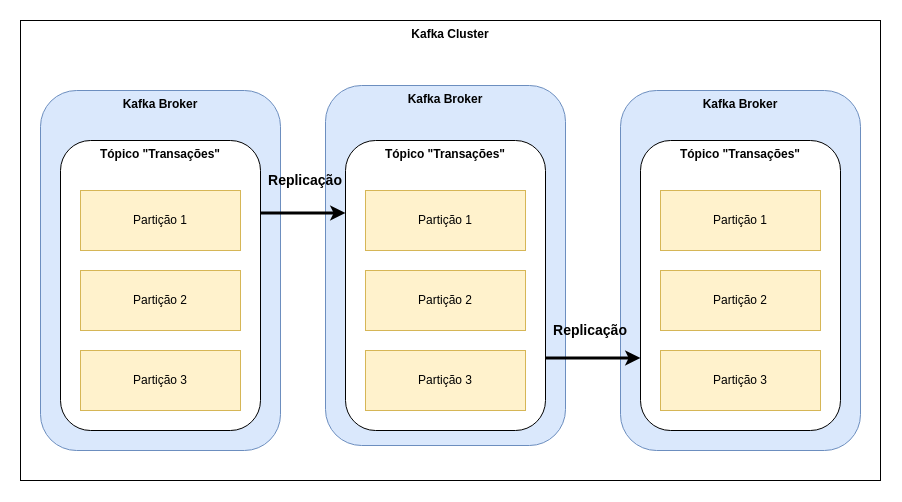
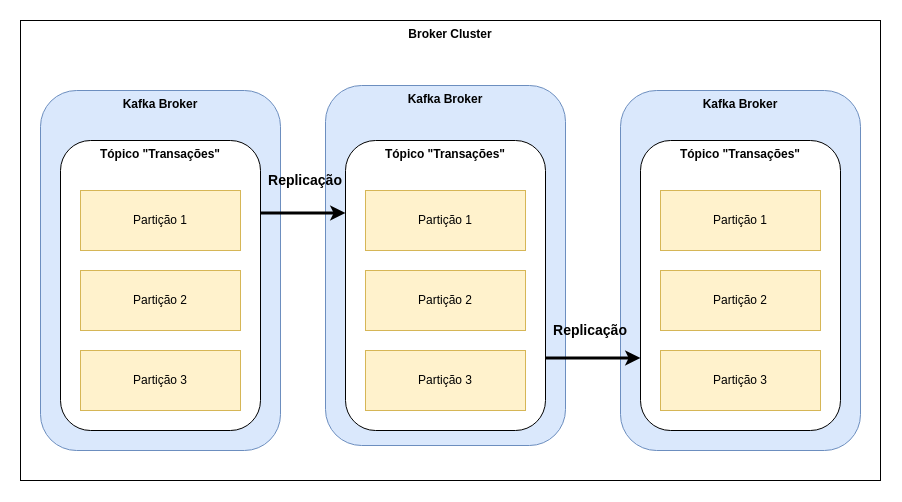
- <mxCell id="2" value="Kafka Cluster" style="rounded=0;whiteSpace=wrap;html=1;align=center;fontStyle=1;verticalAlign=top;" parent="1" vertex="1"><mxGeometry width="860" height="460" as="geometry" x="20" y="20" /></mxCell>
+ <mxCell id="2" value="Broker Cluster" style="rounded=0;whiteSpace=wrap;html=1;align=center;fontStyle=1;verticalAlign=top;" parent="1" vertex="1"><mxGeometry width="860" height="460" as="geometry" x="20" y="20" /></mxCell>
